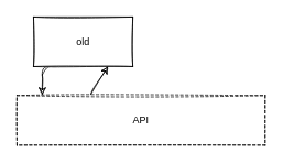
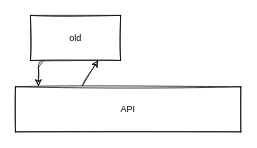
- <mxCell id="4" value="API" style="rounded=0;whiteSpace=wrap;html=1;sketch=1;dashed=1;" parent="1" vertex="1"><mxGeometry x="20" y="115" width="300" height="60" as="geometry" /></mxCell>
+ <mxCell id="4" value="API" style="rounded=0;whiteSpace=wrap;html=1;sketch=1;" parent="1" vertex="1"><mxGeometry x="20" y="115" width="300" height="60" as="geometry" /></mxCell>
